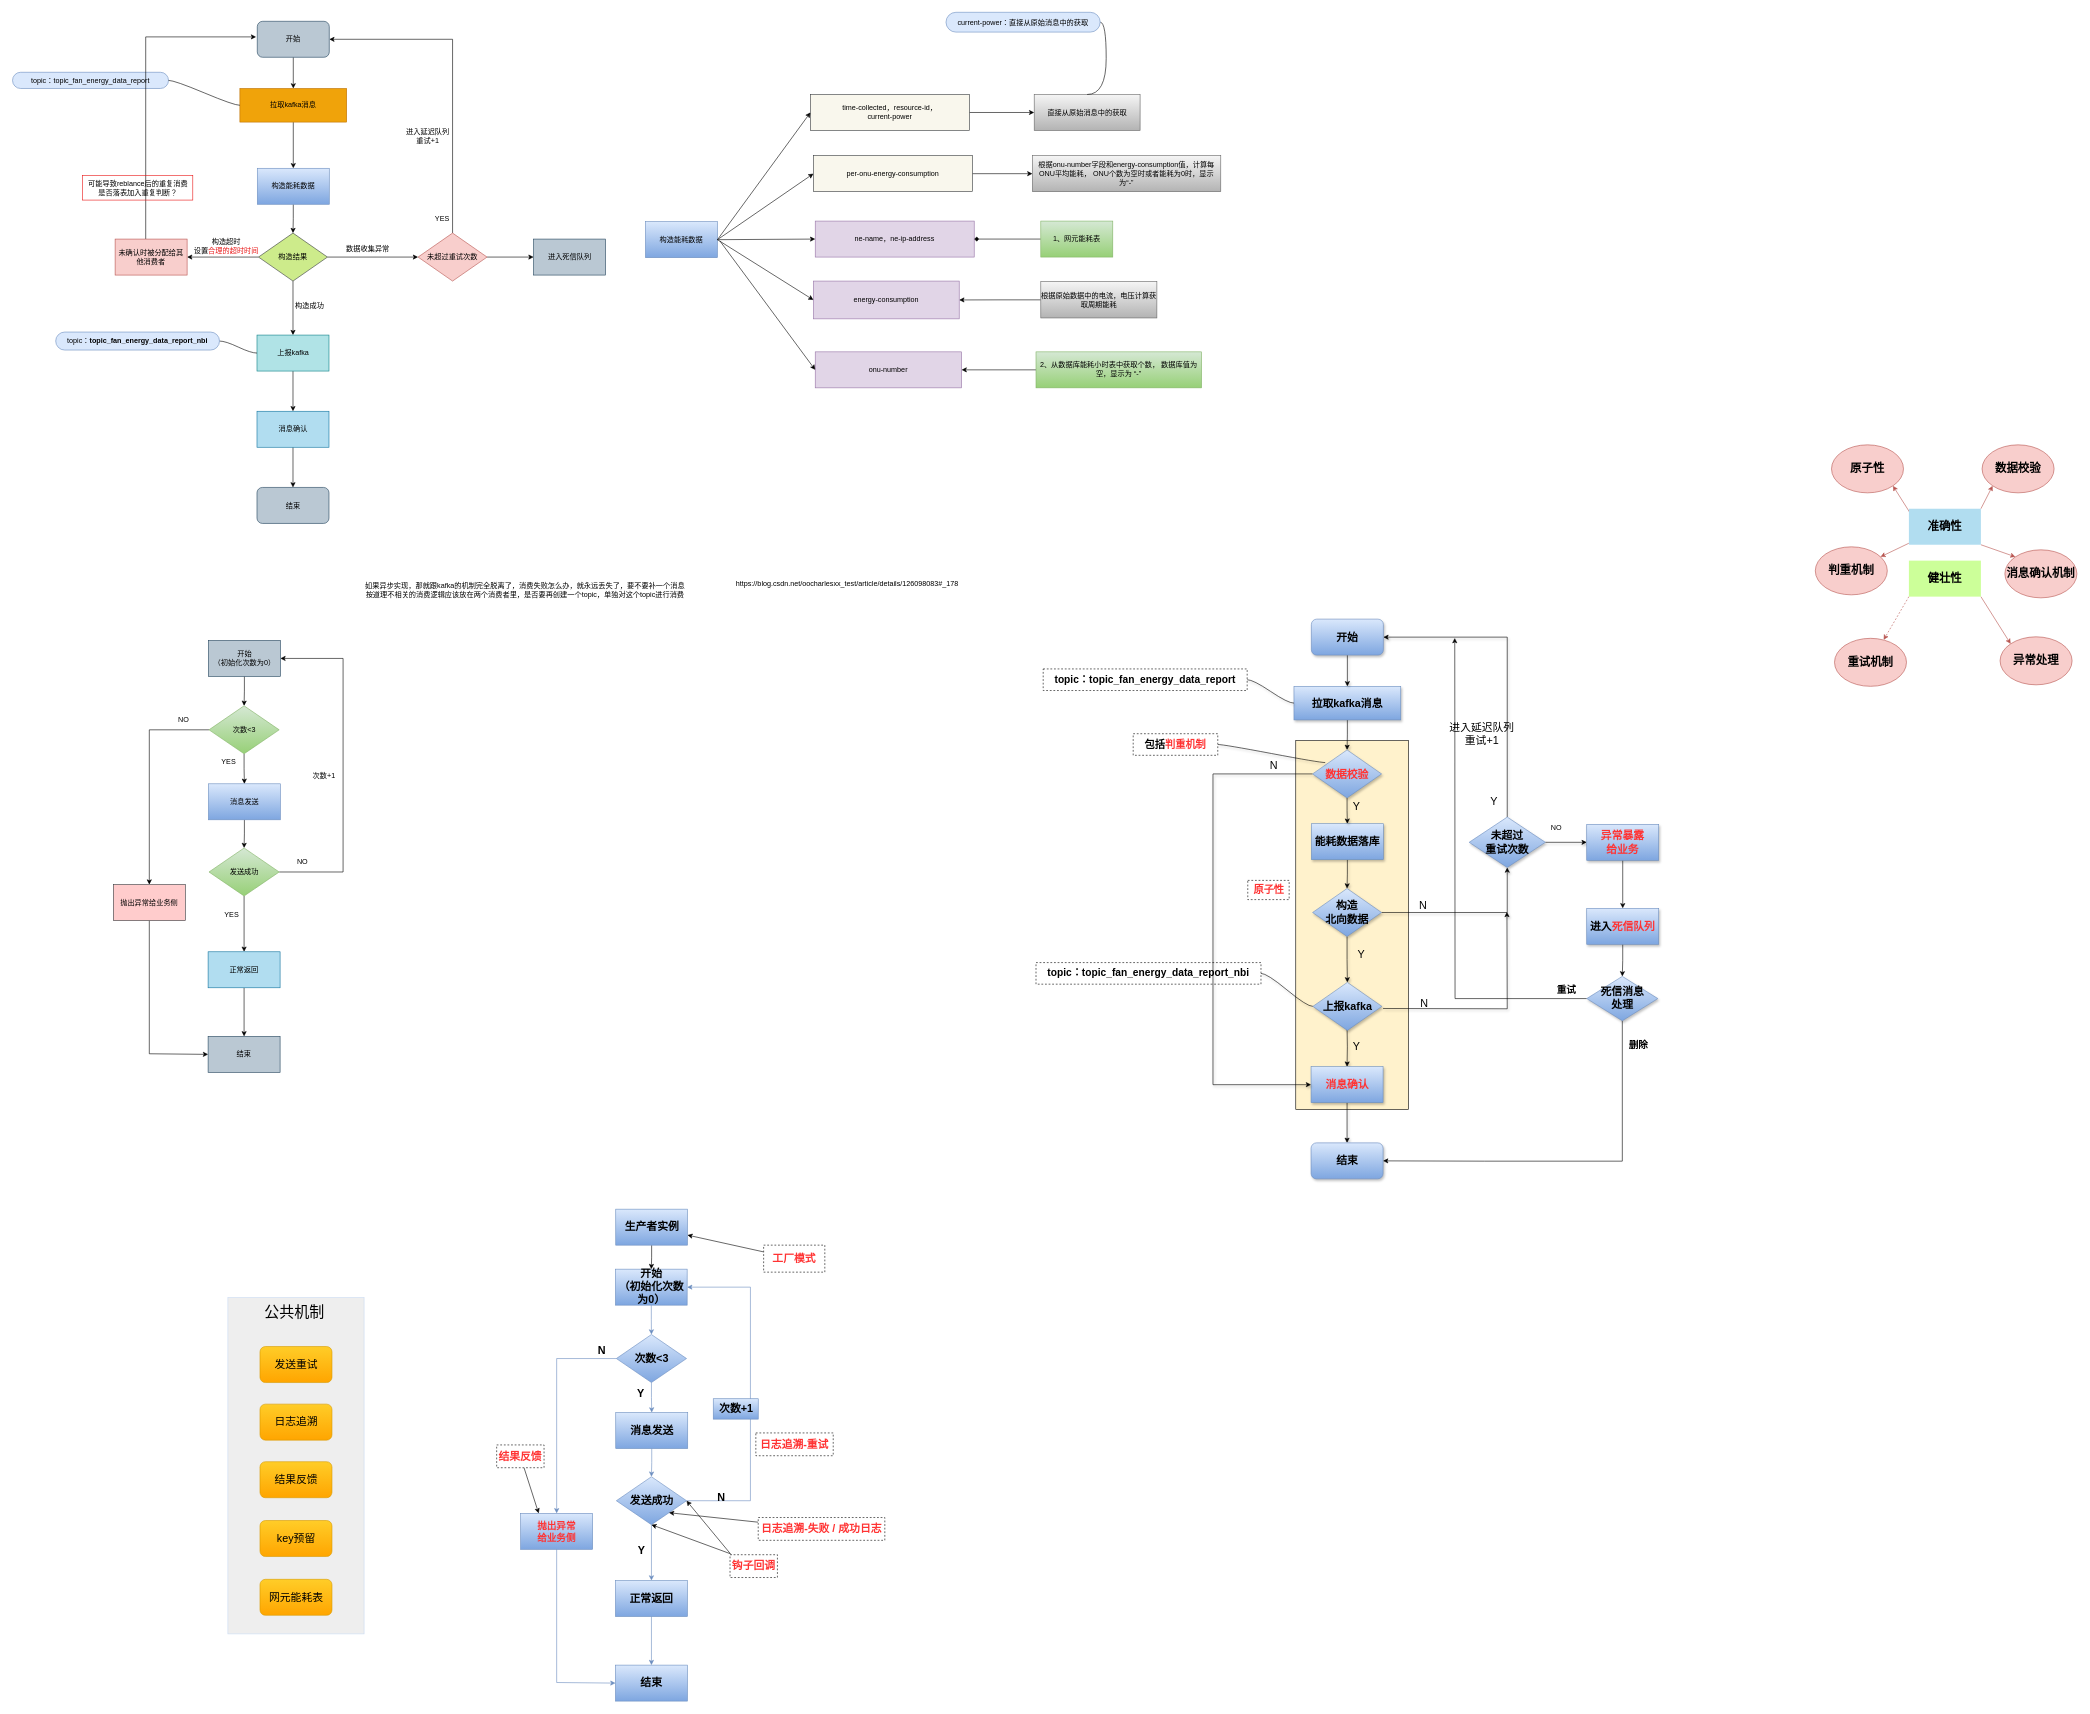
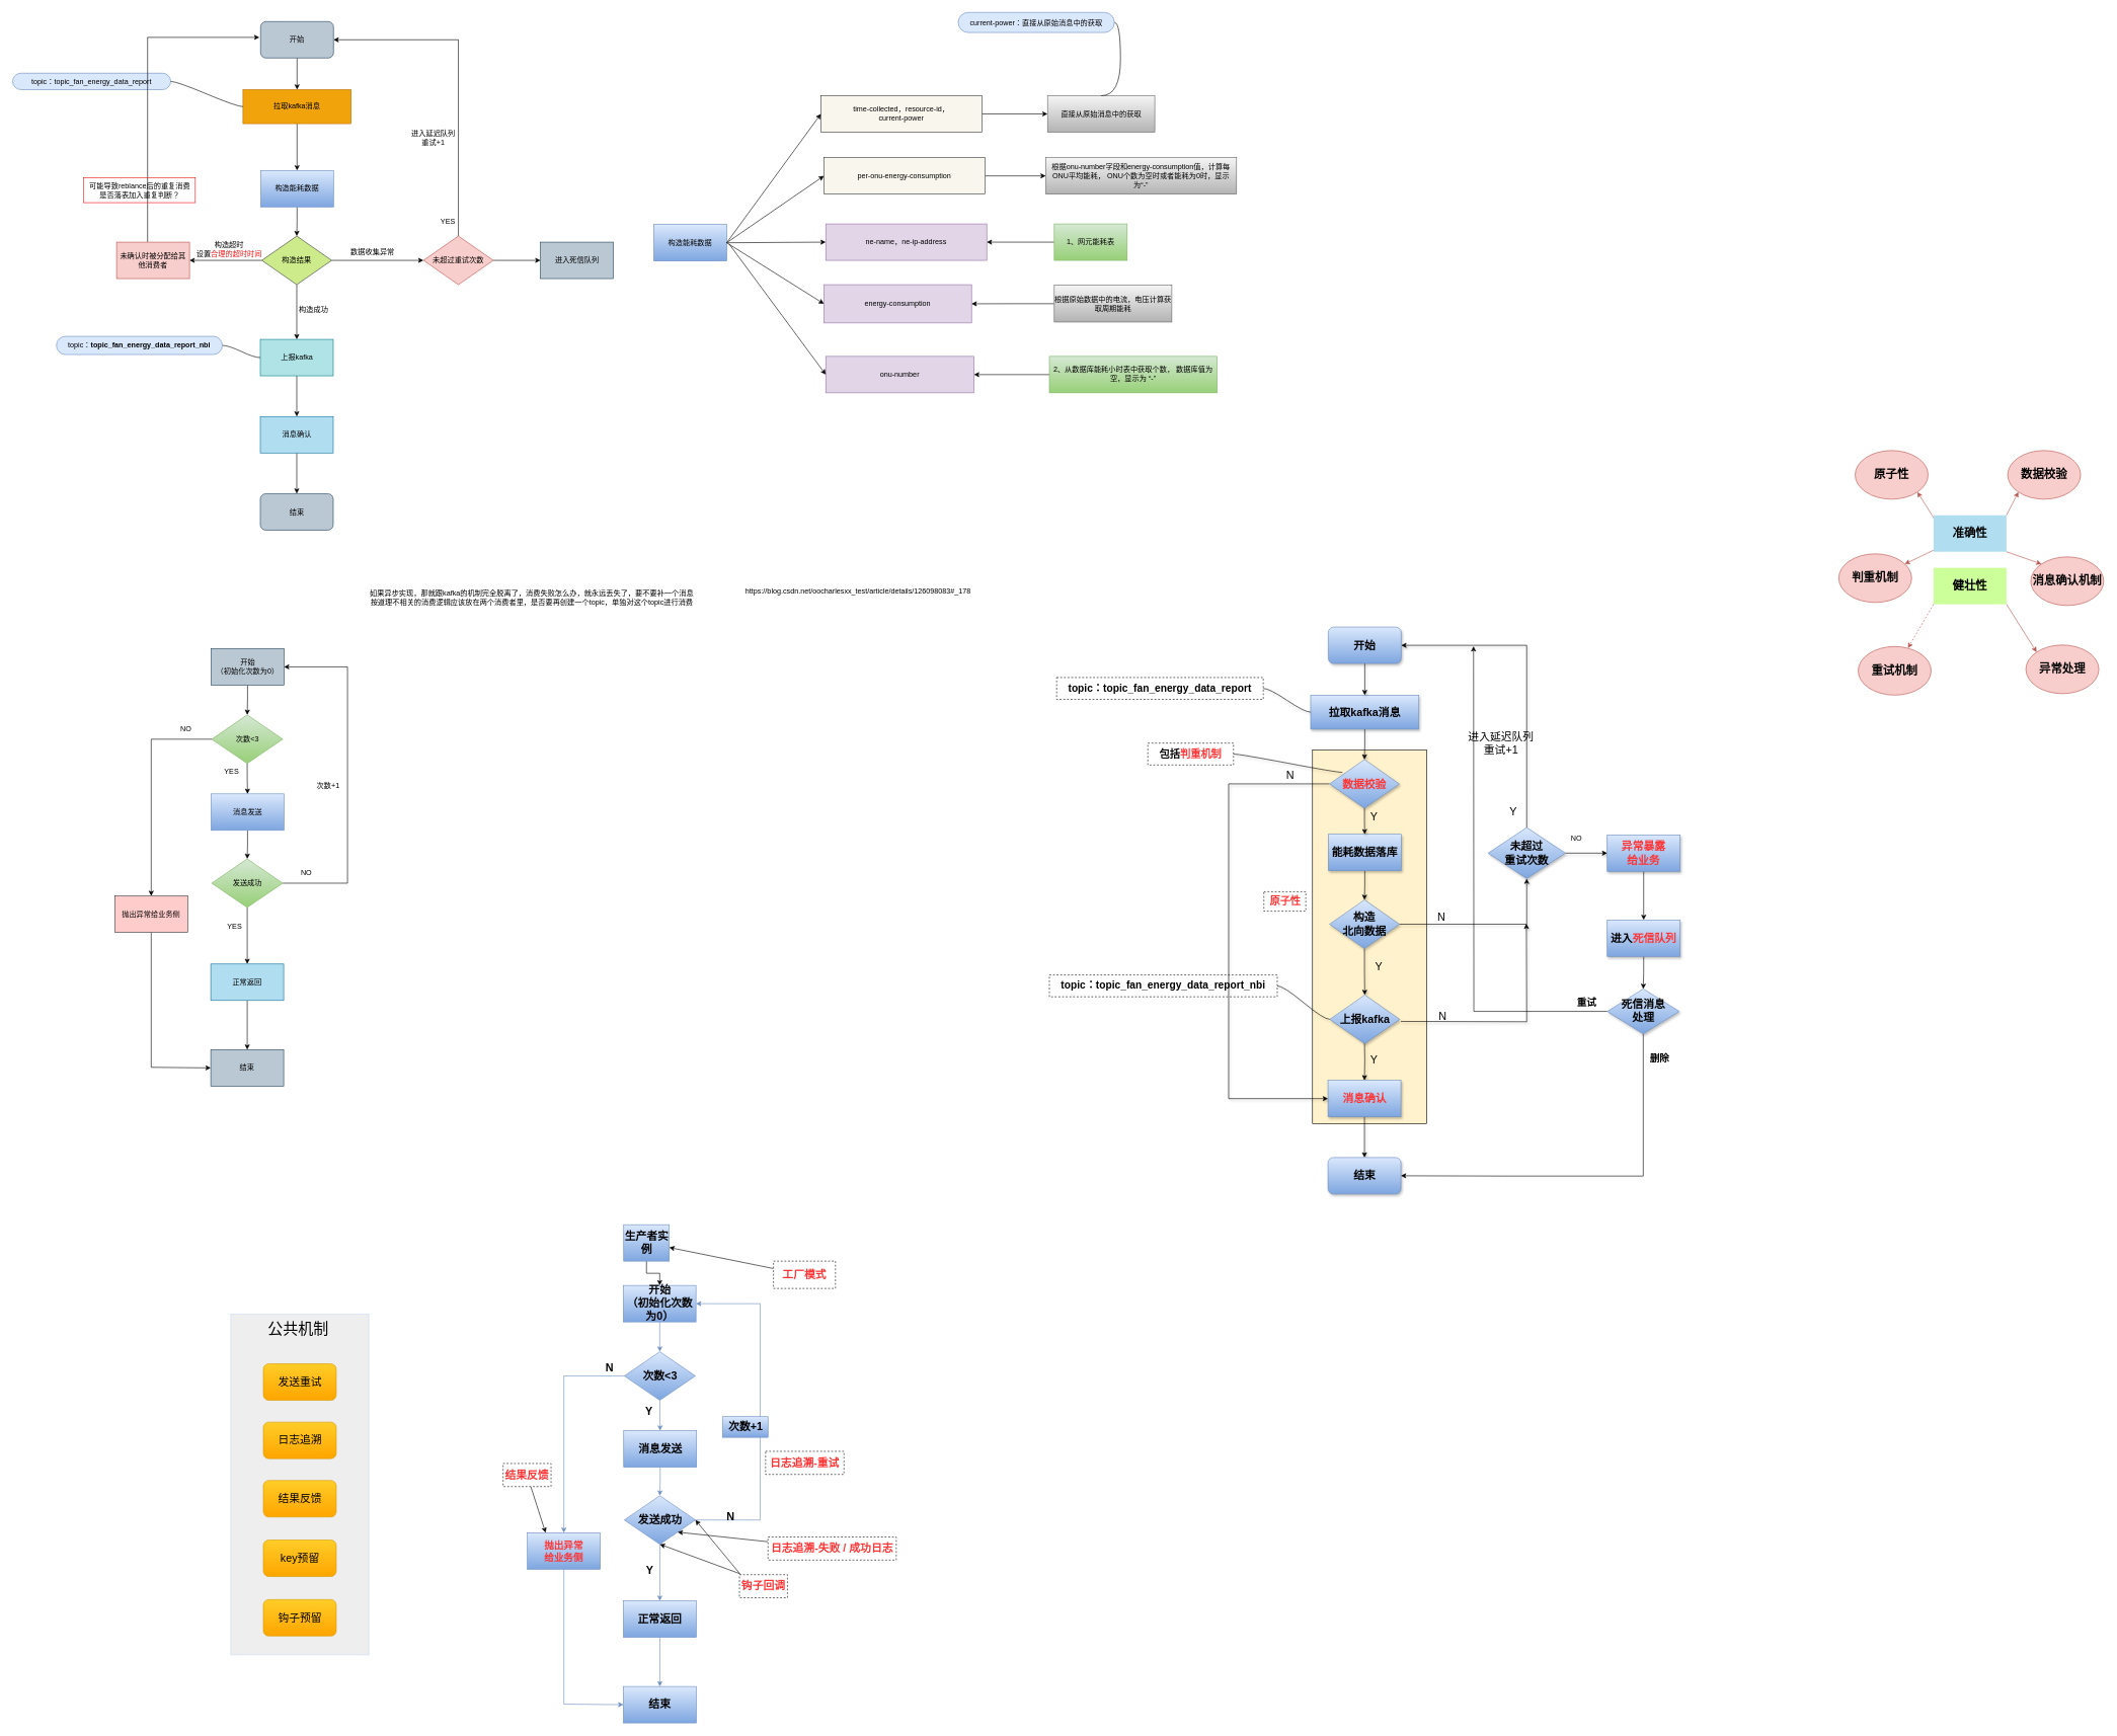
- <mxCell id="43" style="edgeStyle=orthogonalEdgeStyle;rounded=0;orthogonalLoop=1;jettySize=auto;html=1;endArrow=diamond;" parent="1" source="44" target="39" edge="1"><mxGeometry relative="1" as="geometry" /></mxCell>
+ <mxCell id="43" style="edgeStyle=orthogonalEdgeStyle;rounded=0;orthogonalLoop=1;jettySize=auto;html=1;" parent="1" source="44" target="39" edge="1"><mxGeometry relative="1" as="geometry" /></mxCell>
- <mxCell id="166" value="生产者实例" style="whiteSpace=wrap;html=1;fillColor=#dae8fc;strokeColor=#6c8ebf;gradientColor=#7ea6e0;fontSize=18;fontStyle=1" parent="1" vertex="1"><mxGeometry x="1025.5" y="2015" width="119.5" height="60" as="geometry" /></mxCell>
+ <mxCell id="166" value="生产者实例" style="whiteSpace=wrap;html=1;fillColor=#dae8fc;strokeColor=#6c8ebf;gradientColor=#7ea6e0;fontSize=18;fontStyle=1" parent="1" vertex="1"><mxGeometry x="1025.5" y="2015" width="75" height="60" as="geometry" /></mxCell>
- <mxCell id="169" value="网元能耗表" style="rounded=1;whiteSpace=wrap;html=1;fillColor=#ffcd28;strokeColor=#d79b00;gradientColor=#ffa500;fontSize=18;" parent="1" vertex="1"><mxGeometry x="432.5" y="2632" width="120" height="60" as="geometry" /></mxCell>
+ <mxCell id="169" value="钩子预留" style="rounded=1;whiteSpace=wrap;html=1;fillColor=#ffcd28;strokeColor=#d79b00;gradientColor=#ffa500;fontSize=18;" parent="1" vertex="1"><mxGeometry x="432.5" y="2632" width="120" height="60" as="geometry" /></mxCell>
